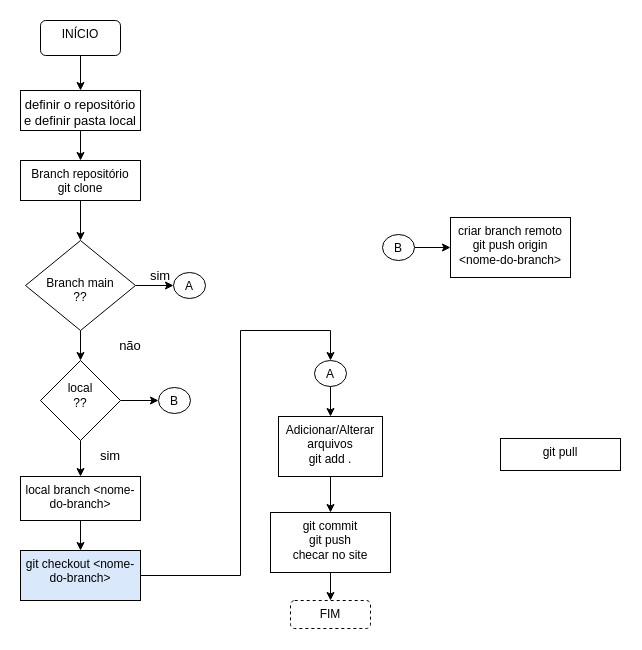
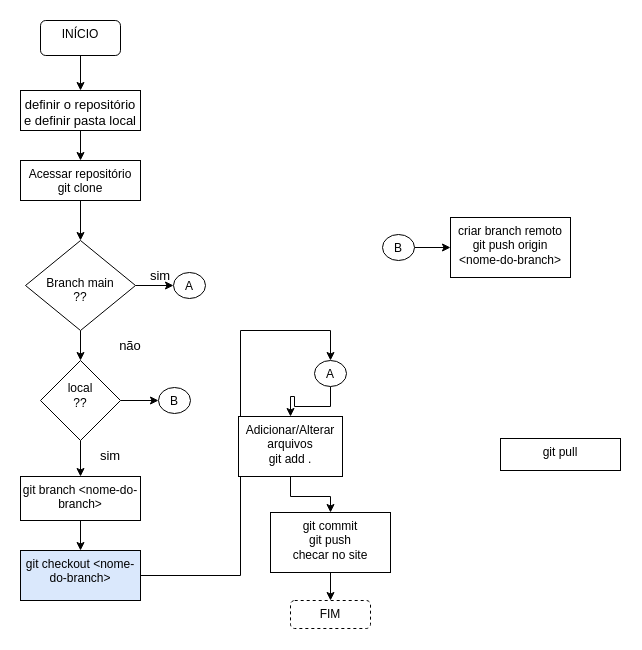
- <mxCell id="5" value="&lt;div&gt;Branch repositório&lt;/div&gt;&lt;div&gt;git clone&lt;br&gt;&lt;/div&gt;" style="whiteSpace=wrap;html=1;verticalAlign=top;" parent="1" vertex="1"><mxGeometry x="20" y="160" width="120" height="40" as="geometry" /></mxCell>
+ <mxCell id="5" value="&lt;div&gt;Acessar repositório&lt;/div&gt;&lt;div&gt;git clone&lt;br&gt;&lt;/div&gt;" style="whiteSpace=wrap;html=1;verticalAlign=top;" parent="1" vertex="1"><mxGeometry x="20" y="160" width="120" height="40" as="geometry" /></mxCell>
- <mxCell id="15" value="&lt;div&gt;Adicionar/Alterar&lt;/div&gt;&lt;div&gt;arquivos&lt;/div&gt;&lt;div&gt;git add .&lt;br&gt;&lt;/div&gt;" style="whiteSpace=wrap;html=1;verticalAlign=top;" parent="1" vertex="1"><mxGeometry x="278" y="416" width="104" height="60" as="geometry" /></mxCell>
+ <mxCell id="15" value="&lt;div&gt;Adicionar/Alterar&lt;/div&gt;&lt;div&gt;arquivos&lt;/div&gt;&lt;div&gt;git add .&lt;br&gt;&lt;/div&gt;" style="whiteSpace=wrap;html=1;verticalAlign=top;" parent="1" vertex="1"><mxGeometry x="238" y="416" width="104" height="60" as="geometry" /></mxCell>
- <mxCell id="27" value="local branch &amp;lt;nome-do-branch&amp;gt;" style="whiteSpace=wrap;html=1;verticalAlign=top;" vertex="1" parent="1"><mxGeometry x="20" y="476" width="120" height="44" as="geometry" /></mxCell>
+ <mxCell id="27" value="git branch &amp;lt;nome-do-branch&amp;gt;" style="whiteSpace=wrap;html=1;verticalAlign=top;" vertex="1" parent="1"><mxGeometry x="20" y="476" width="120" height="44" as="geometry" /></mxCell>
